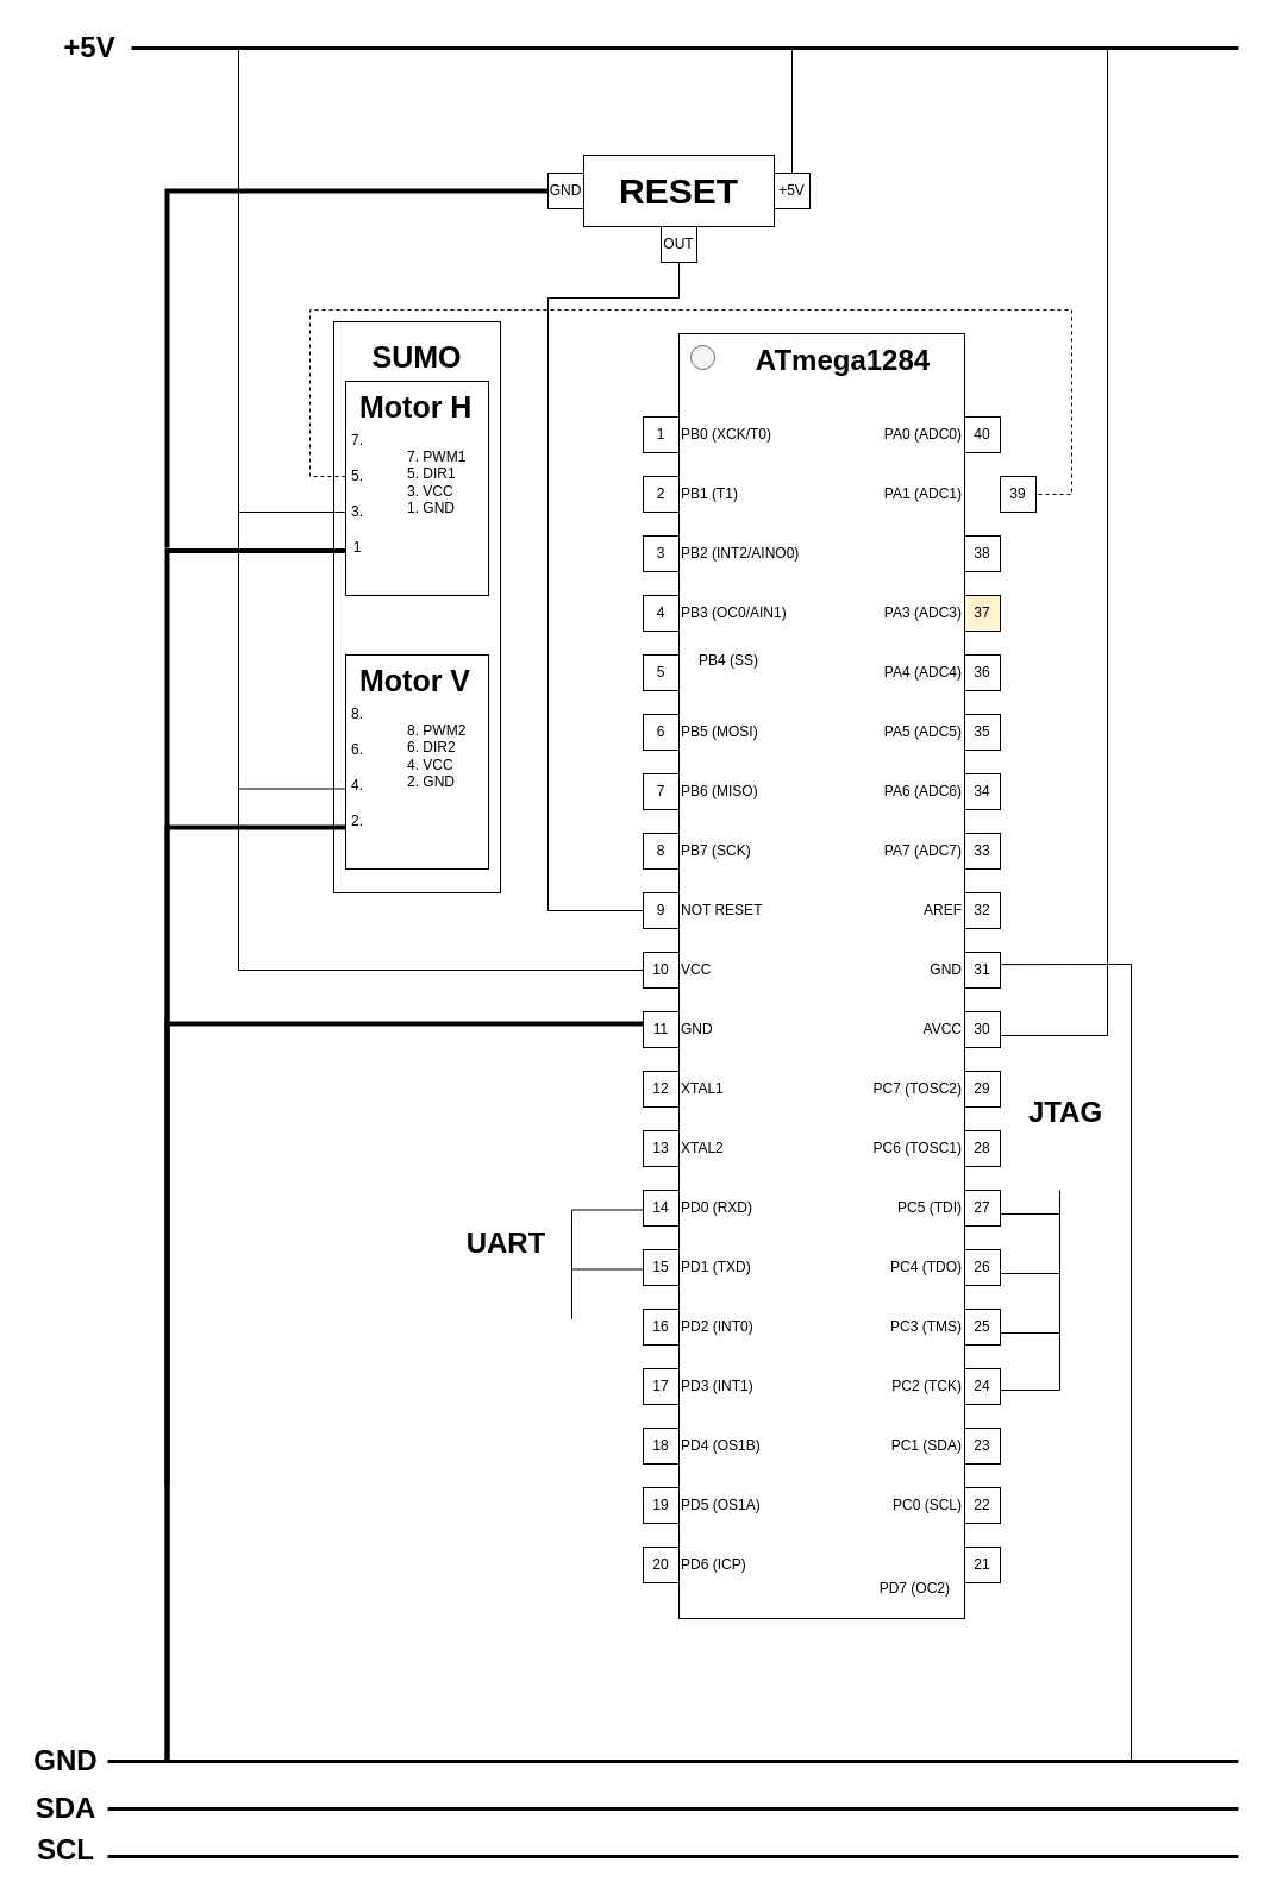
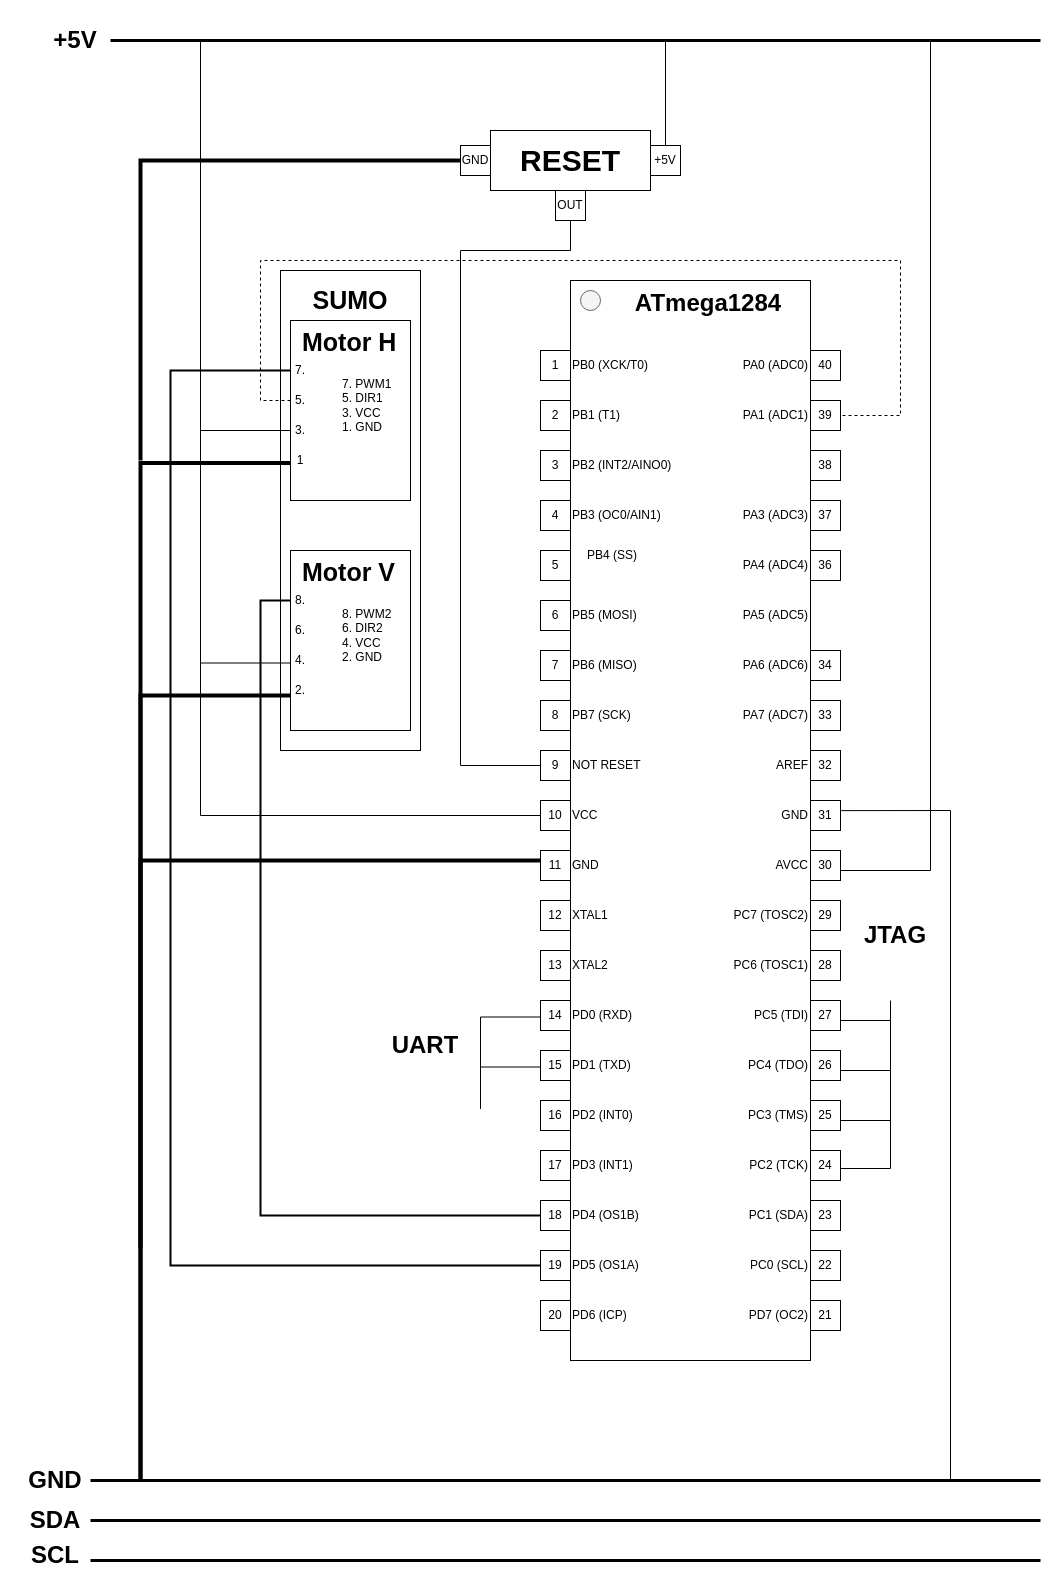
- <mxCell id="25" value="39" style="whiteSpace=wrap;html=1;aspect=fixed;" parent="1" vertex="1"><mxGeometry x="840" y="400" width="30" height="30" as="geometry" /></mxCell>
+ <mxCell id="25" value="39" style="whiteSpace=wrap;html=1;aspect=fixed;" parent="1" vertex="1"><mxGeometry x="810" y="400" width="30" height="30" as="geometry" /></mxCell>
- <mxCell id="27" value="37" style="whiteSpace=wrap;html=1;aspect=fixed;fillColor=#fff2cc;" parent="1" vertex="1"><mxGeometry x="810" y="500" width="30" height="30" as="geometry" /></mxCell>
+ <mxCell id="27" value="37" style="whiteSpace=wrap;html=1;aspect=fixed;" parent="1" vertex="1"><mxGeometry x="810" y="500" width="30" height="30" as="geometry" /></mxCell>
- <mxCell id="29" value="35" style="whiteSpace=wrap;html=1;aspect=fixed;" parent="1" vertex="1"><mxGeometry x="810" y="600" width="30" height="30" as="geometry" /></mxCell>
+ <mxCell id="109" value="" style="endArrow=none;html=1;rounded=0;entryX=0;entryY=0.5;entryDx=0;entryDy=0;strokeWidth=2;exitX=0;exitY=0.5;exitDx=0;exitDy=0;" parent="1" source="95" target="22" edge="1"><mxGeometry width="50" height="50" relative="1" as="geometry"><mxPoint x="170" y="360" as="sourcePoint" /><mxPoint x="190" y="1200" as="targetPoint" /><Array as="points"><mxPoint x="170" y="370" /><mxPoint x="170" y="1265" /></Array></mxGeometry></mxCell>
+ <mxCell id="106" value="" style="endArrow=none;html=1;rounded=0;entryX=0;entryY=0.5;entryDx=0;entryDy=0;strokeWidth=2;exitX=0;exitY=0.5;exitDx=0;exitDy=0;" parent="1" source="103" target="21" edge="1"><mxGeometry width="50" height="50" relative="1" as="geometry"><mxPoint x="260" y="620" as="sourcePoint" /><mxPoint x="380" y="1180" as="targetPoint" /><Array as="points"><mxPoint x="260" y="600" /><mxPoint x="260" y="1215" /></Array></mxGeometry></mxCell>
- <mxCell id="79" value="PD7 (OC2)" style="text;html=1;strokeColor=none;fillColor=none;align=right;verticalAlign=middle;whiteSpace=wrap;rounded=0;" parent="1" vertex="1"><mxGeometry x="700" y="1320" width="100" height="30" as="geometry" /></mxCell>
+ <mxCell id="79" value="PD7 (OC2)" style="text;html=1;strokeColor=none;fillColor=none;align=right;verticalAlign=middle;whiteSpace=wrap;rounded=0;" parent="1" vertex="1"><mxGeometry x="710" y="1300" width="100" height="30" as="geometry" /></mxCell>
